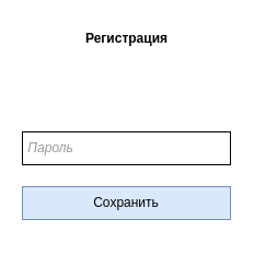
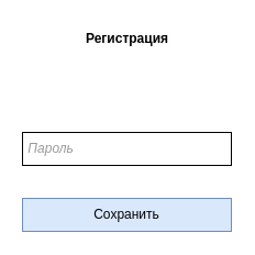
- <mxCell id="3" value="Сохранить" style="rounded=0;whiteSpace=wrap;html=1;align=center;fillColor=#dae8fc;strokeColor=#6c8ebf;" parent="1" vertex="1"><mxGeometry x="20" y="170" width="190" height="30" as="geometry" /></mxCell>
+ <mxCell id="3" value="Сохранить" style="rounded=0;whiteSpace=wrap;html=1;align=center;fillColor=#dae8fc;strokeColor=#6c8ebf;" parent="1" vertex="1"><mxGeometry x="20" y="180" width="190" height="30" as="geometry" /></mxCell>
